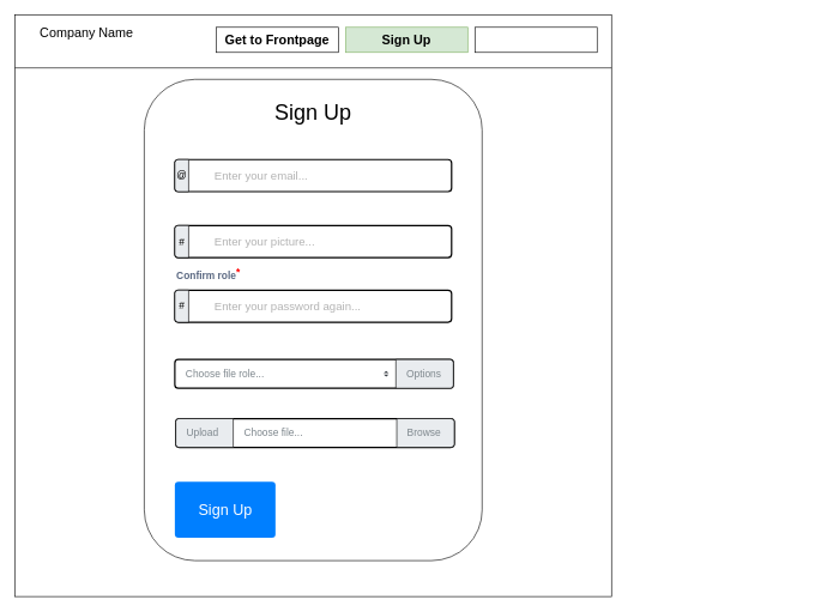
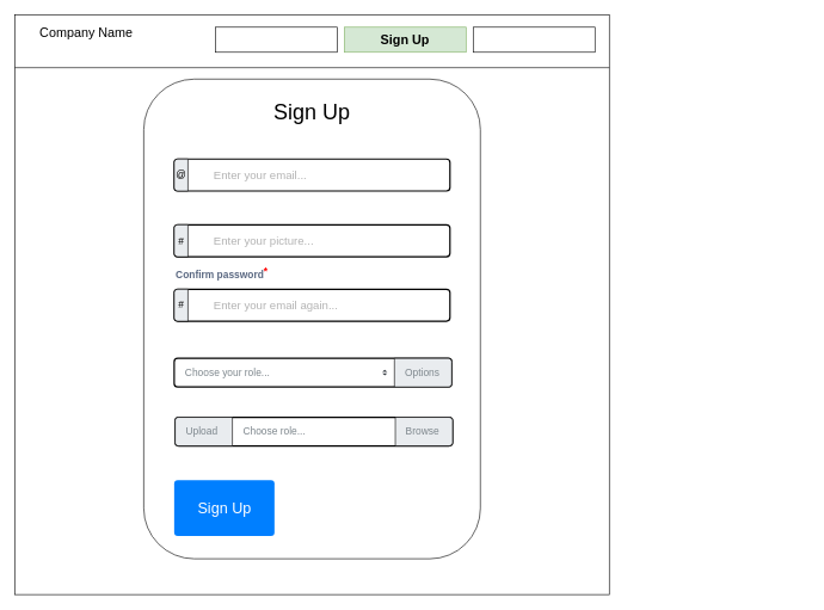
- <mxCell id="30" value="&lt;font style=&quot;font-size: 18px;&quot;&gt;&lt;b&gt;Get to Frontpage&lt;/b&gt;&lt;/font&gt;" style="text;html=1;strokeColor=none;fillColor=none;align=center;verticalAlign=middle;whiteSpace=wrap;rounded=0;" vertex="1" parent="1"><mxGeometry x="300" y="40" width="170" height="30" as="geometry" /></mxCell>
- <mxCell id="16" value="&lt;font style=&quot;font-size: 14px;&quot;&gt;Confirm role&lt;sup&gt;&lt;font style=&quot;font-size: 14px;&quot; color=&quot;#ff0000&quot;&gt;*&lt;/font&gt;&lt;/sup&gt;&lt;/font&gt;" style="fillColor=none;strokeColor=none;html=1;fontSize=11;fontStyle=0;align=left;fontColor=#596780;fontStyle=1;fontSize=11" vertex="1" parent="15"><mxGeometry width="240" height="22.326" as="geometry" /></mxCell>
+ <mxCell id="16" value="&lt;font style=&quot;font-size: 14px;&quot;&gt;Confirm password&lt;sup&gt;&lt;font style=&quot;font-size: 14px;&quot; color=&quot;#ff0000&quot;&gt;*&lt;/font&gt;&lt;/sup&gt;&lt;/font&gt;" style="fillColor=none;strokeColor=none;html=1;fontSize=11;fontStyle=0;align=left;fontColor=#596780;fontStyle=1;fontSize=11" vertex="1" parent="15"><mxGeometry width="240" height="22.326" as="geometry" /></mxCell>
- <mxCell id="17" value="&lt;font color=&quot;#b3b3b3&quot;&gt;Enter your password again...&lt;/font&gt;" style="html=1;shadow=0;dashed=0;shape=mxgraph.bootstrap.rrect;rSize=5;html=1;whiteSpace=wrap;align=left;spacing=15;spacingLeft=40;fontSize=16;strokeColor=#000000;strokeWidth=2;perimeterSpacing=2;" vertex="1" parent="15"><mxGeometry y="33.488" width="385" height="44.651" as="geometry" /></mxCell>
+ <mxCell id="17" value="&lt;font color=&quot;#b3b3b3&quot;&gt;Enter your email again...&lt;/font&gt;" style="html=1;shadow=0;dashed=0;shape=mxgraph.bootstrap.rrect;rSize=5;html=1;whiteSpace=wrap;align=left;spacing=15;spacingLeft=40;fontSize=16;strokeColor=#000000;strokeWidth=2;perimeterSpacing=2;" vertex="1" parent="15"><mxGeometry y="33.488" width="385" height="44.651" as="geometry" /></mxCell>
- <mxCell id="20" value="Choose file role..." style="html=1;shadow=0;dashed=0;shape=mxgraph.bootstrap.rrect;rSize=5;strokeColor=#000000;html=1;whiteSpace=wrap;fillColor=#FFFFFF;fontColor=#7D868C;align=left;spacing=15;fontSize=14;perimeterSpacing=2;strokeWidth=2;" vertex="1" parent="19"><mxGeometry y="40.003" width="387.5" height="40" as="geometry" /></mxCell>
+ <mxCell id="20" value="Choose your role..." style="html=1;shadow=0;dashed=0;shape=mxgraph.bootstrap.rrect;rSize=5;strokeColor=#000000;html=1;whiteSpace=wrap;fillColor=#FFFFFF;fontColor=#7D868C;align=left;spacing=15;fontSize=14;perimeterSpacing=2;strokeWidth=2;" vertex="1" parent="19"><mxGeometry y="40.003" width="387.5" height="40" as="geometry" /></mxCell>
- <mxCell id="25" value="Choose file..." style="html=1;shadow=0;dashed=0;shape=mxgraph.bootstrap.rrect;rSize=5;strokeColor=#000000;html=1;whiteSpace=wrap;fillColor=#FFFFFF;fontColor=#7D868C;align=left;spacing=15;spacingLeft=80;fontSize=14;strokeWidth=2;perimeterSpacing=2;" vertex="1" parent="24"><mxGeometry y="32.323" width="387.5" height="40" as="geometry" /></mxCell>
+ <mxCell id="25" value="Choose role..." style="html=1;shadow=0;dashed=0;shape=mxgraph.bootstrap.rrect;rSize=5;strokeColor=#000000;html=1;whiteSpace=wrap;fillColor=#FFFFFF;fontColor=#7D868C;align=left;spacing=15;spacingLeft=80;fontSize=14;strokeWidth=2;perimeterSpacing=2;" vertex="1" parent="24"><mxGeometry y="32.323" width="387.5" height="40" as="geometry" /></mxCell>
